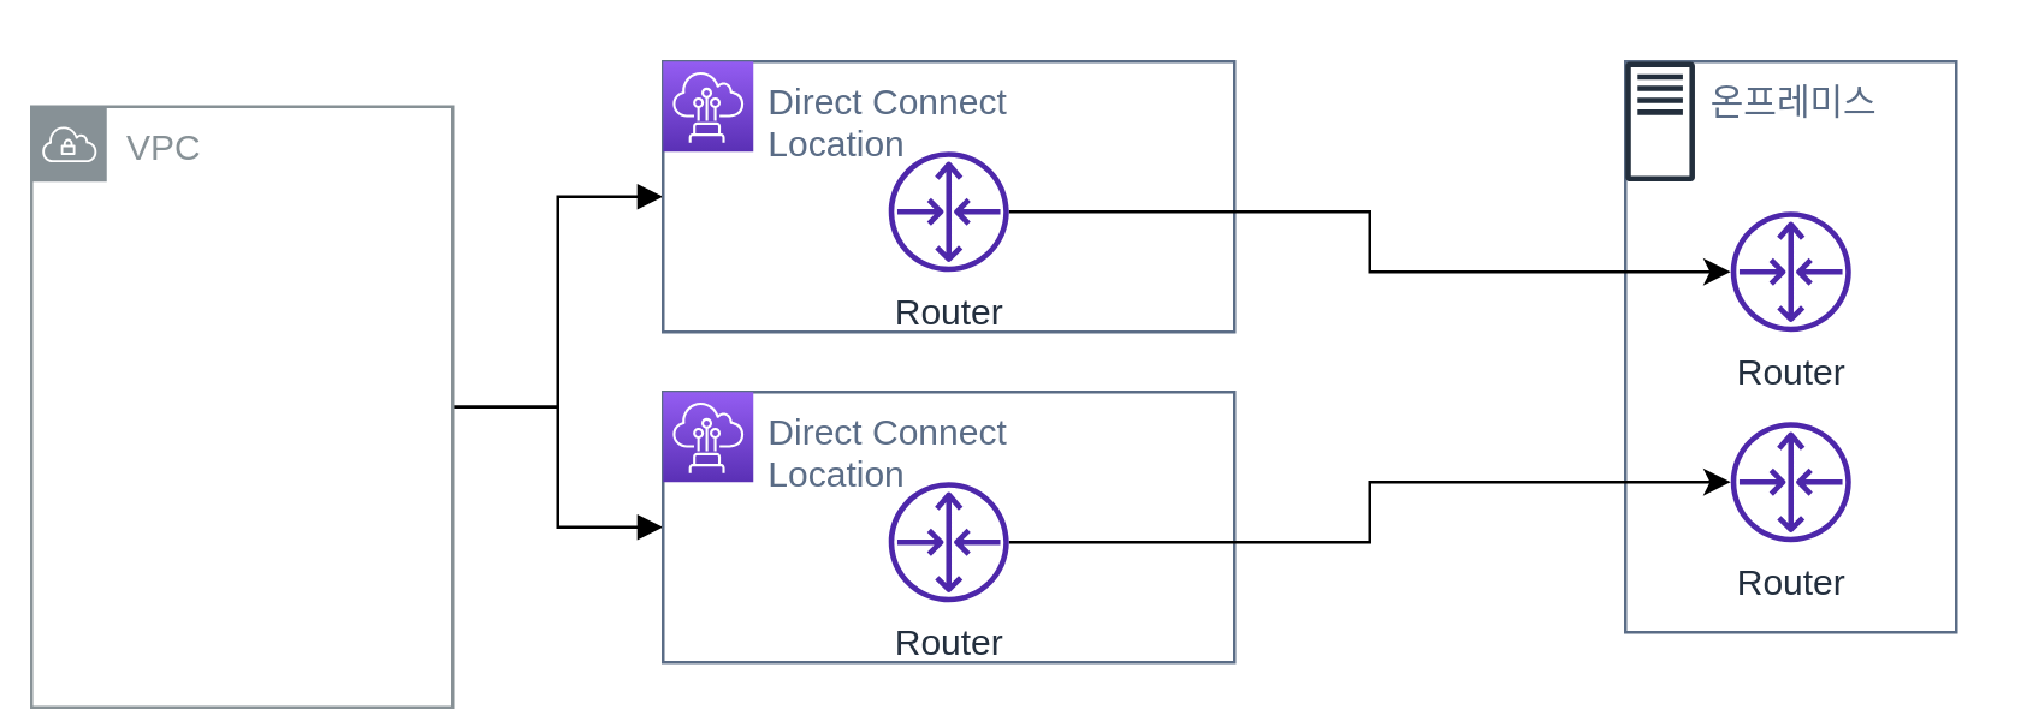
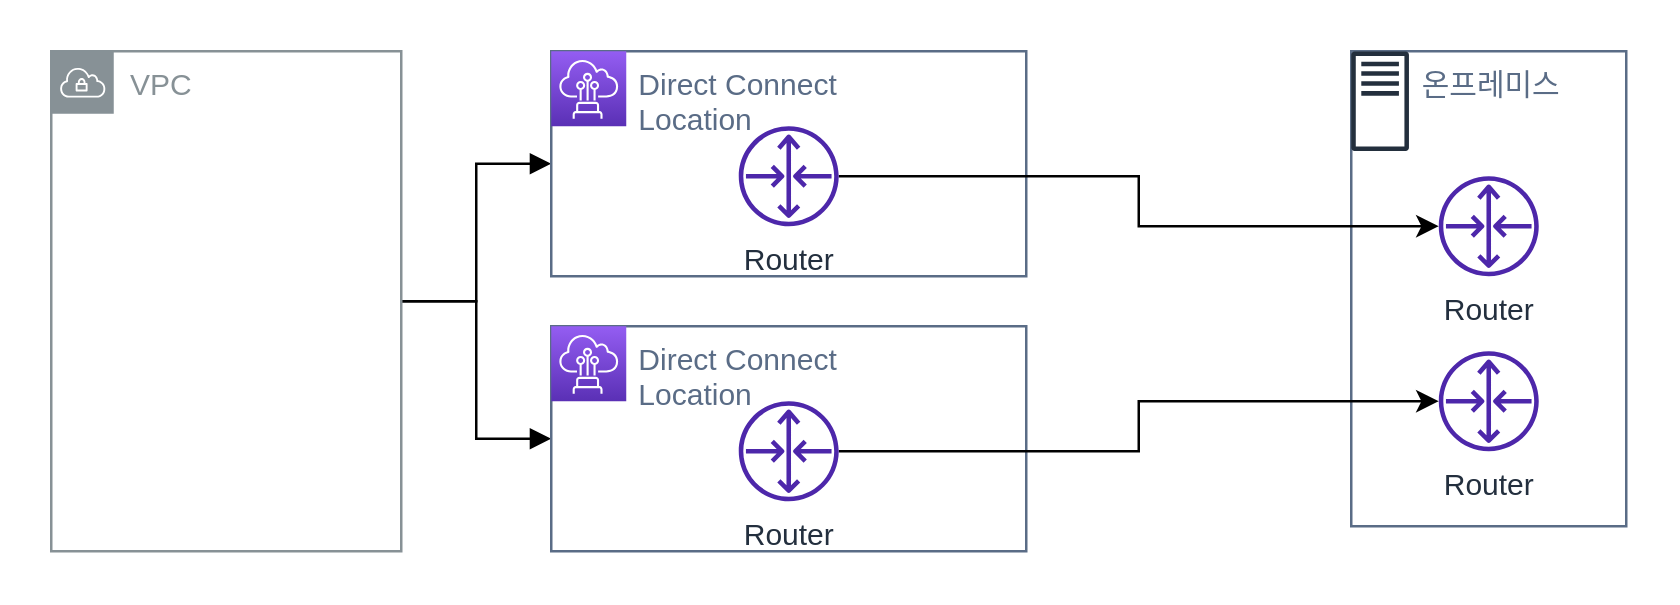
- <mxCell id="4" value="VPC" style="sketch=0;outlineConnect=0;gradientColor=none;html=1;whiteSpace=wrap;fontSize=12;fontStyle=0;shape=mxgraph.aws4.group;grIcon=mxgraph.aws4.group_vpc;strokeColor=#879196;fillColor=none;verticalAlign=top;align=left;spacingLeft=30;fontColor=#879196;dashed=0;" vertex="1" parent="1"><mxGeometry x="10" y="35" width="140" height="200" as="geometry" /></mxCell>
+ <mxCell id="4" value="VPC" style="sketch=0;outlineConnect=0;gradientColor=none;html=1;whiteSpace=wrap;fontSize=12;fontStyle=0;shape=mxgraph.aws4.group;grIcon=mxgraph.aws4.group_vpc;strokeColor=#879196;fillColor=none;verticalAlign=top;align=left;spacingLeft=30;fontColor=#879196;dashed=0;" vertex="1" parent="1"><mxGeometry x="20" y="20" width="140" height="200" as="geometry" /></mxCell>
